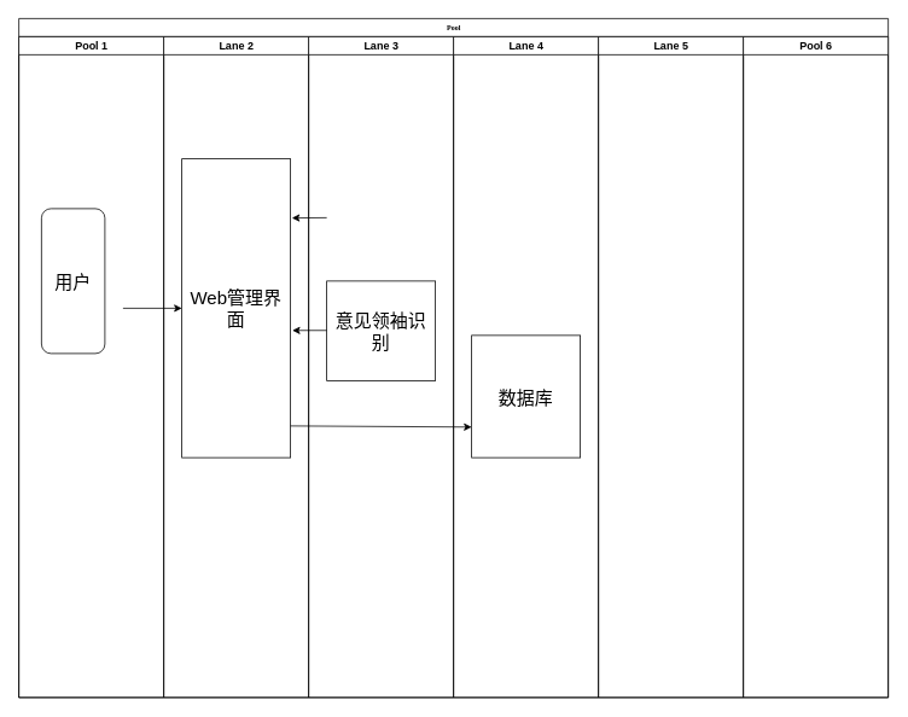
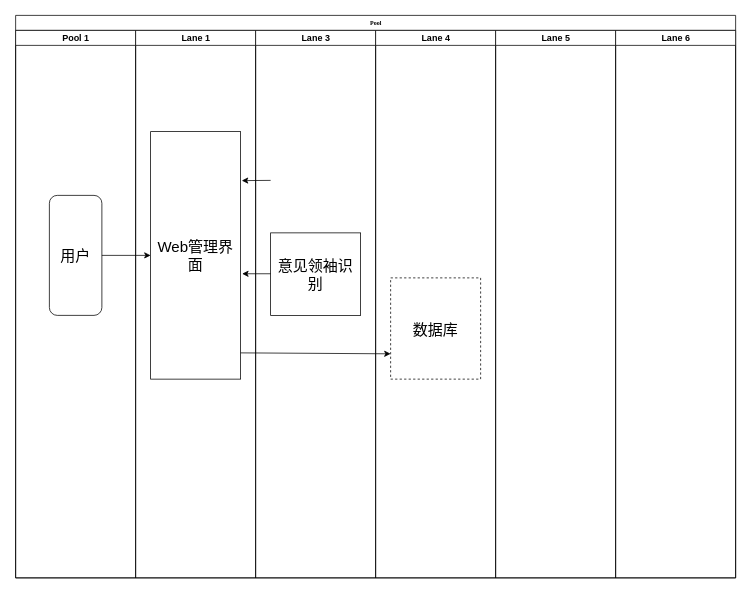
- <mxCell id="6" value="Lane 2" style="swimlane;html=1;startSize=20;" parent="2" vertex="1"><mxGeometry x="160" y="20" width="160" height="730" as="geometry" /></mxCell>
+ <mxCell id="6" value="Lane 1" style="swimlane;html=1;startSize=20;" parent="2" vertex="1"><mxGeometry x="160" y="20" width="160" height="730" as="geometry" /></mxCell>
- <mxCell id="16" value="Pool 6" style="swimlane;html=1;startSize=20;" parent="2" vertex="1"><mxGeometry x="800" y="20" width="160" height="730" as="geometry" /></mxCell>
+ <mxCell id="16" value="Lane 6" style="swimlane;html=1;startSize=20;" parent="2" vertex="1"><mxGeometry x="800" y="20" width="160" height="730" as="geometry" /></mxCell>
- <mxCell id="4" value="&lt;font style=&quot;font-size: 20px;&quot;&gt;用户&lt;/font&gt;" style="rounded=1;whiteSpace=wrap;html=1;" vertex="1" parent="3"><mxGeometry x="25" y="190" width="70" height="160" as="geometry" /></mxCell>
+ <mxCell id="4" value="&lt;font style=&quot;font-size: 20px;&quot;&gt;用户&lt;/font&gt;" style="rounded=1;whiteSpace=wrap;html=1;" vertex="1" parent="3"><mxGeometry x="45" y="220" width="70" height="160" as="geometry" /></mxCell>
- <mxCell id="14" value="&lt;font style=&quot;font-size: 20px;&quot;&gt;数据库&lt;/font&gt;" style="rounded=0;whiteSpace=wrap;html=1;" vertex="1" parent="13"><mxGeometry x="20" y="330" width="120" height="135" as="geometry" /></mxCell>
+ <mxCell id="14" value="&lt;font style=&quot;font-size: 20px;&quot;&gt;数据库&lt;/font&gt;" style="rounded=0;whiteSpace=wrap;html=1;dashed=1;" vertex="1" parent="13"><mxGeometry x="20" y="330" width="120" height="135" as="geometry" /></mxCell>
